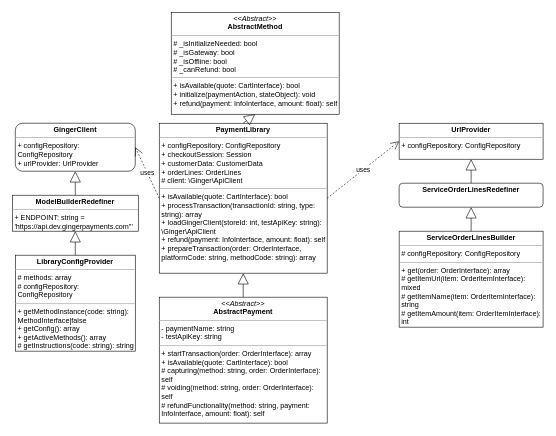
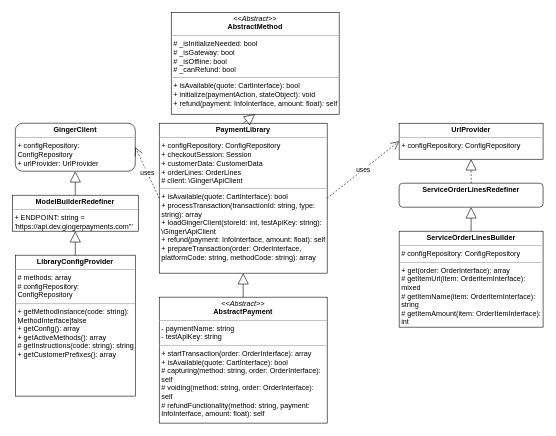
- <mxCell id="13" value="" style="endArrow=block;endSize=16;endFill=0;html=1;rounded=0;exitX=0.5;exitY=0;exitDx=0;exitDy=0;entryX=0.5;entryY=1;entryDx=0;entryDy=0;" parent="1" source="6" target="5" edge="1"><mxGeometry width="160" relative="1" as="geometry"><mxPoint x="315" y="395" as="sourcePoint" /><mxPoint x="475" y="395" as="targetPoint" /></mxGeometry></mxCell>
+ <mxCell id="13" value="" style="endArrow=block;endSize=16;endFill=0;html=1;rounded=0;exitX=0.5;exitY=0;exitDx=0;exitDy=0;entryX=0.5;entryY=1;entryDx=0;entryDy=0;dashed=1;" parent="1" source="6" target="5" edge="1"><mxGeometry width="160" relative="1" as="geometry"><mxPoint x="315" y="395" as="sourcePoint" /><mxPoint x="475" y="395" as="targetPoint" /></mxGeometry></mxCell>
- <mxCell id="10" value="&lt;p style=&quot;margin:0px;margin-top:4px;text-align:center;&quot;&gt;&lt;b&gt;LibraryConfigProvider&lt;/b&gt;&lt;/p&gt;&lt;hr size=&quot;1&quot;&gt;&lt;p style=&quot;margin:0px;margin-left:4px;&quot;&gt;# methods: array&lt;br&gt;# configRepository: ConfigRepository&lt;/p&gt;&lt;hr size=&quot;1&quot;&gt;&lt;p style=&quot;margin:0px;margin-left:4px;&quot;&gt;+ getMethodInstance(code: string): MethodInterface|false&lt;br&gt;+ getConfig(): array&lt;br&gt;+ getActiveMethods(): array&lt;br&gt;# getInstructions(code: string): string&lt;br&gt;+ getCustomerPrefixes(): array&lt;/p&gt;" style="verticalAlign=top;align=left;overflow=fill;fontSize=12;fontFamily=Helvetica;html=1;whiteSpace=wrap;" parent="1" vertex="1"><mxGeometry x="25" y="425" width="200" height="160" as="geometry" /></mxCell>
+ <mxCell id="10" value="&lt;p style=&quot;margin:0px;margin-top:4px;text-align:center;&quot;&gt;&lt;b&gt;LibraryConfigProvider&lt;/b&gt;&lt;/p&gt;&lt;hr size=&quot;1&quot;&gt;&lt;p style=&quot;margin:0px;margin-left:4px;&quot;&gt;# methods: array&lt;br&gt;# configRepository: ConfigRepository&lt;/p&gt;&lt;hr size=&quot;1&quot;&gt;&lt;p style=&quot;margin:0px;margin-left:4px;&quot;&gt;+ getMethodInstance(code: string): MethodInterface|false&lt;br&gt;+ getConfig(): array&lt;br&gt;+ getActiveMethods(): array&lt;br&gt;# getInstructions(code: string): string&lt;br&gt;+ getCustomerPrefixes(): array&lt;/p&gt;" style="verticalAlign=top;align=left;overflow=fill;fontSize=12;fontFamily=Helvetica;html=1;whiteSpace=wrap;" parent="1" vertex="1"><mxGeometry x="25" y="425" width="200" height="235" as="geometry" /></mxCell>
